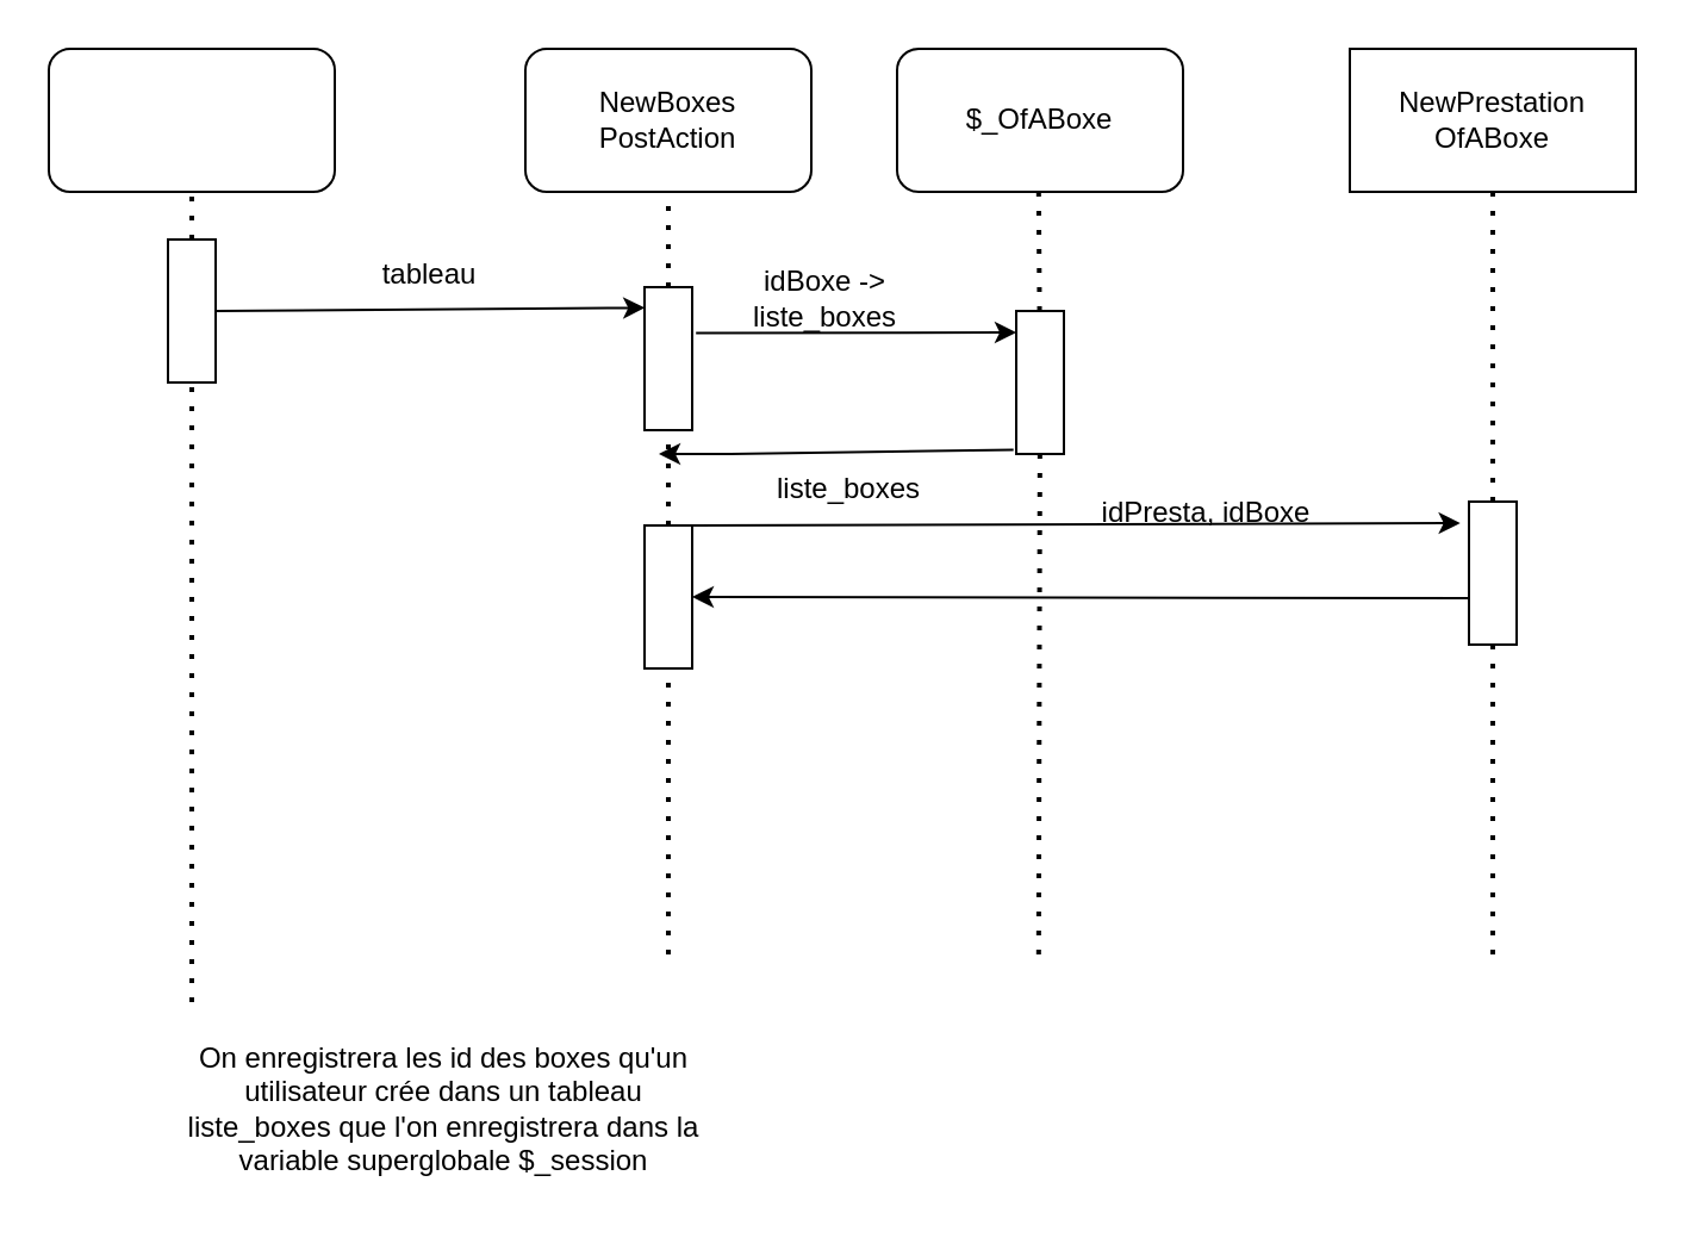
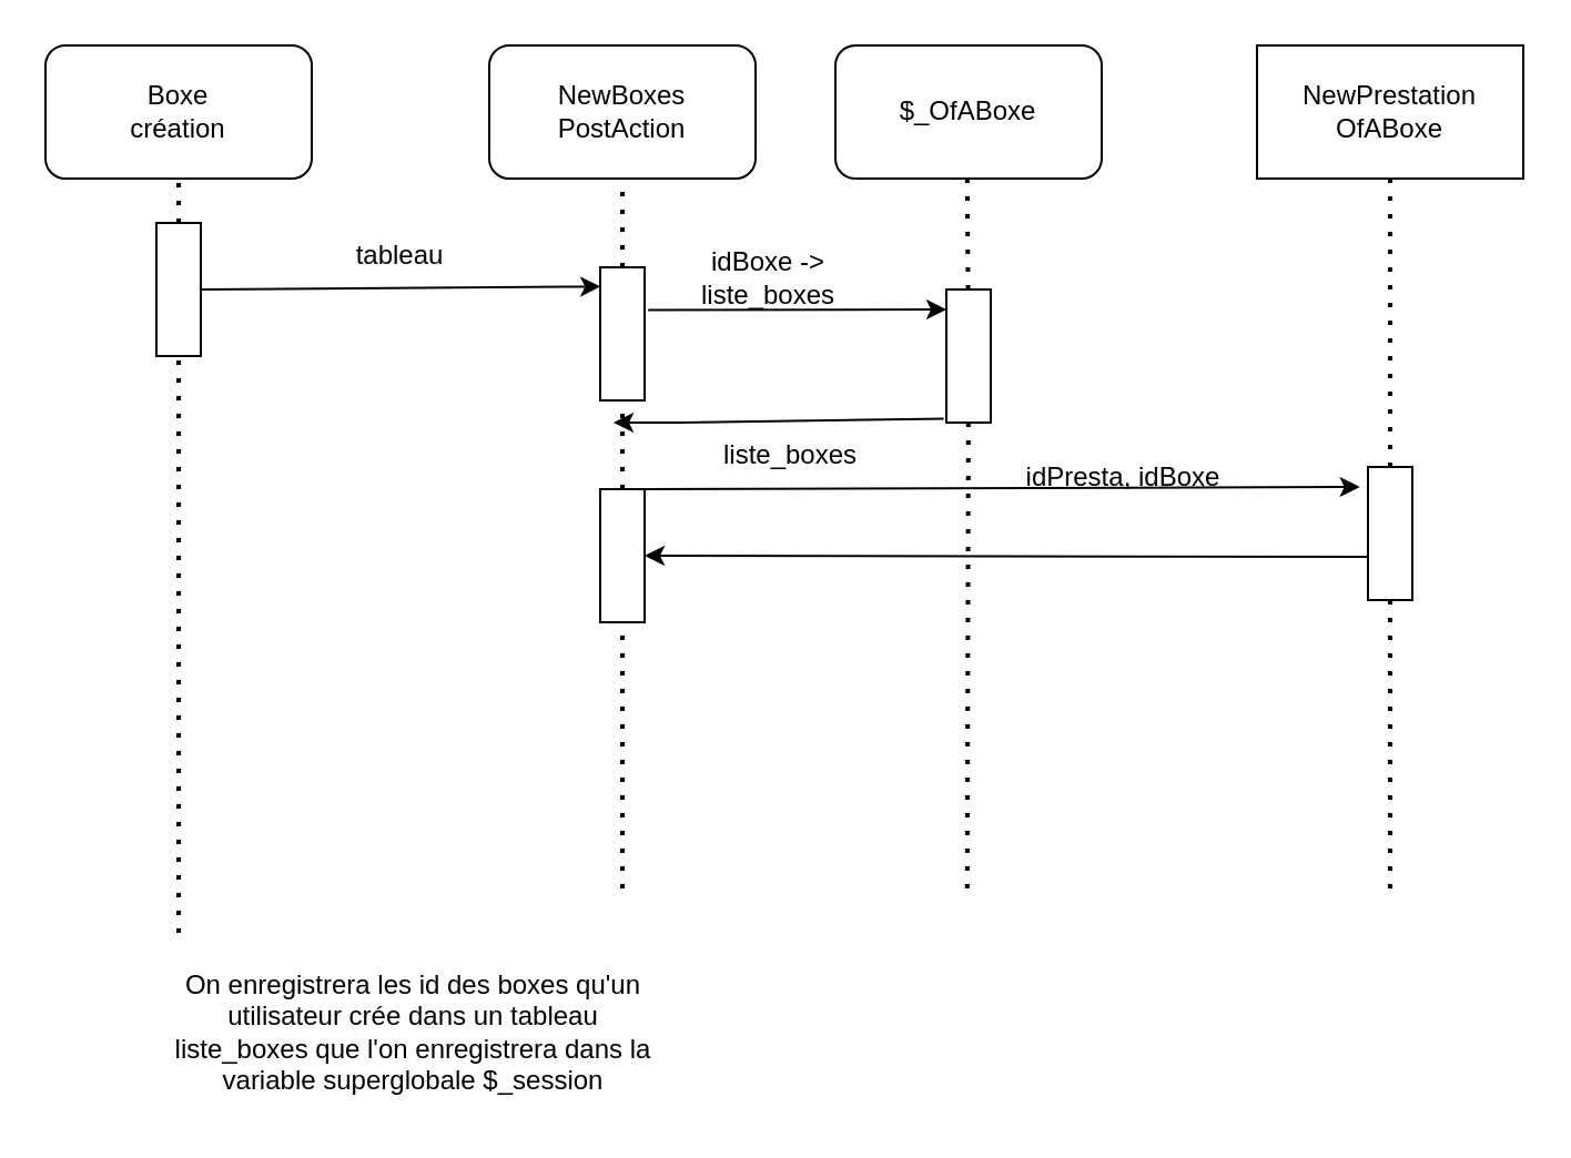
+ <mxCell id="6" value="Boxe création" style="text;html=1;strokeColor=none;fillColor=none;align=center;verticalAlign=middle;whiteSpace=wrap;rounded=0;" vertex="1" parent="1"><mxGeometry x="50" y="35" width="60" height="30" as="geometry" /></mxCell>
